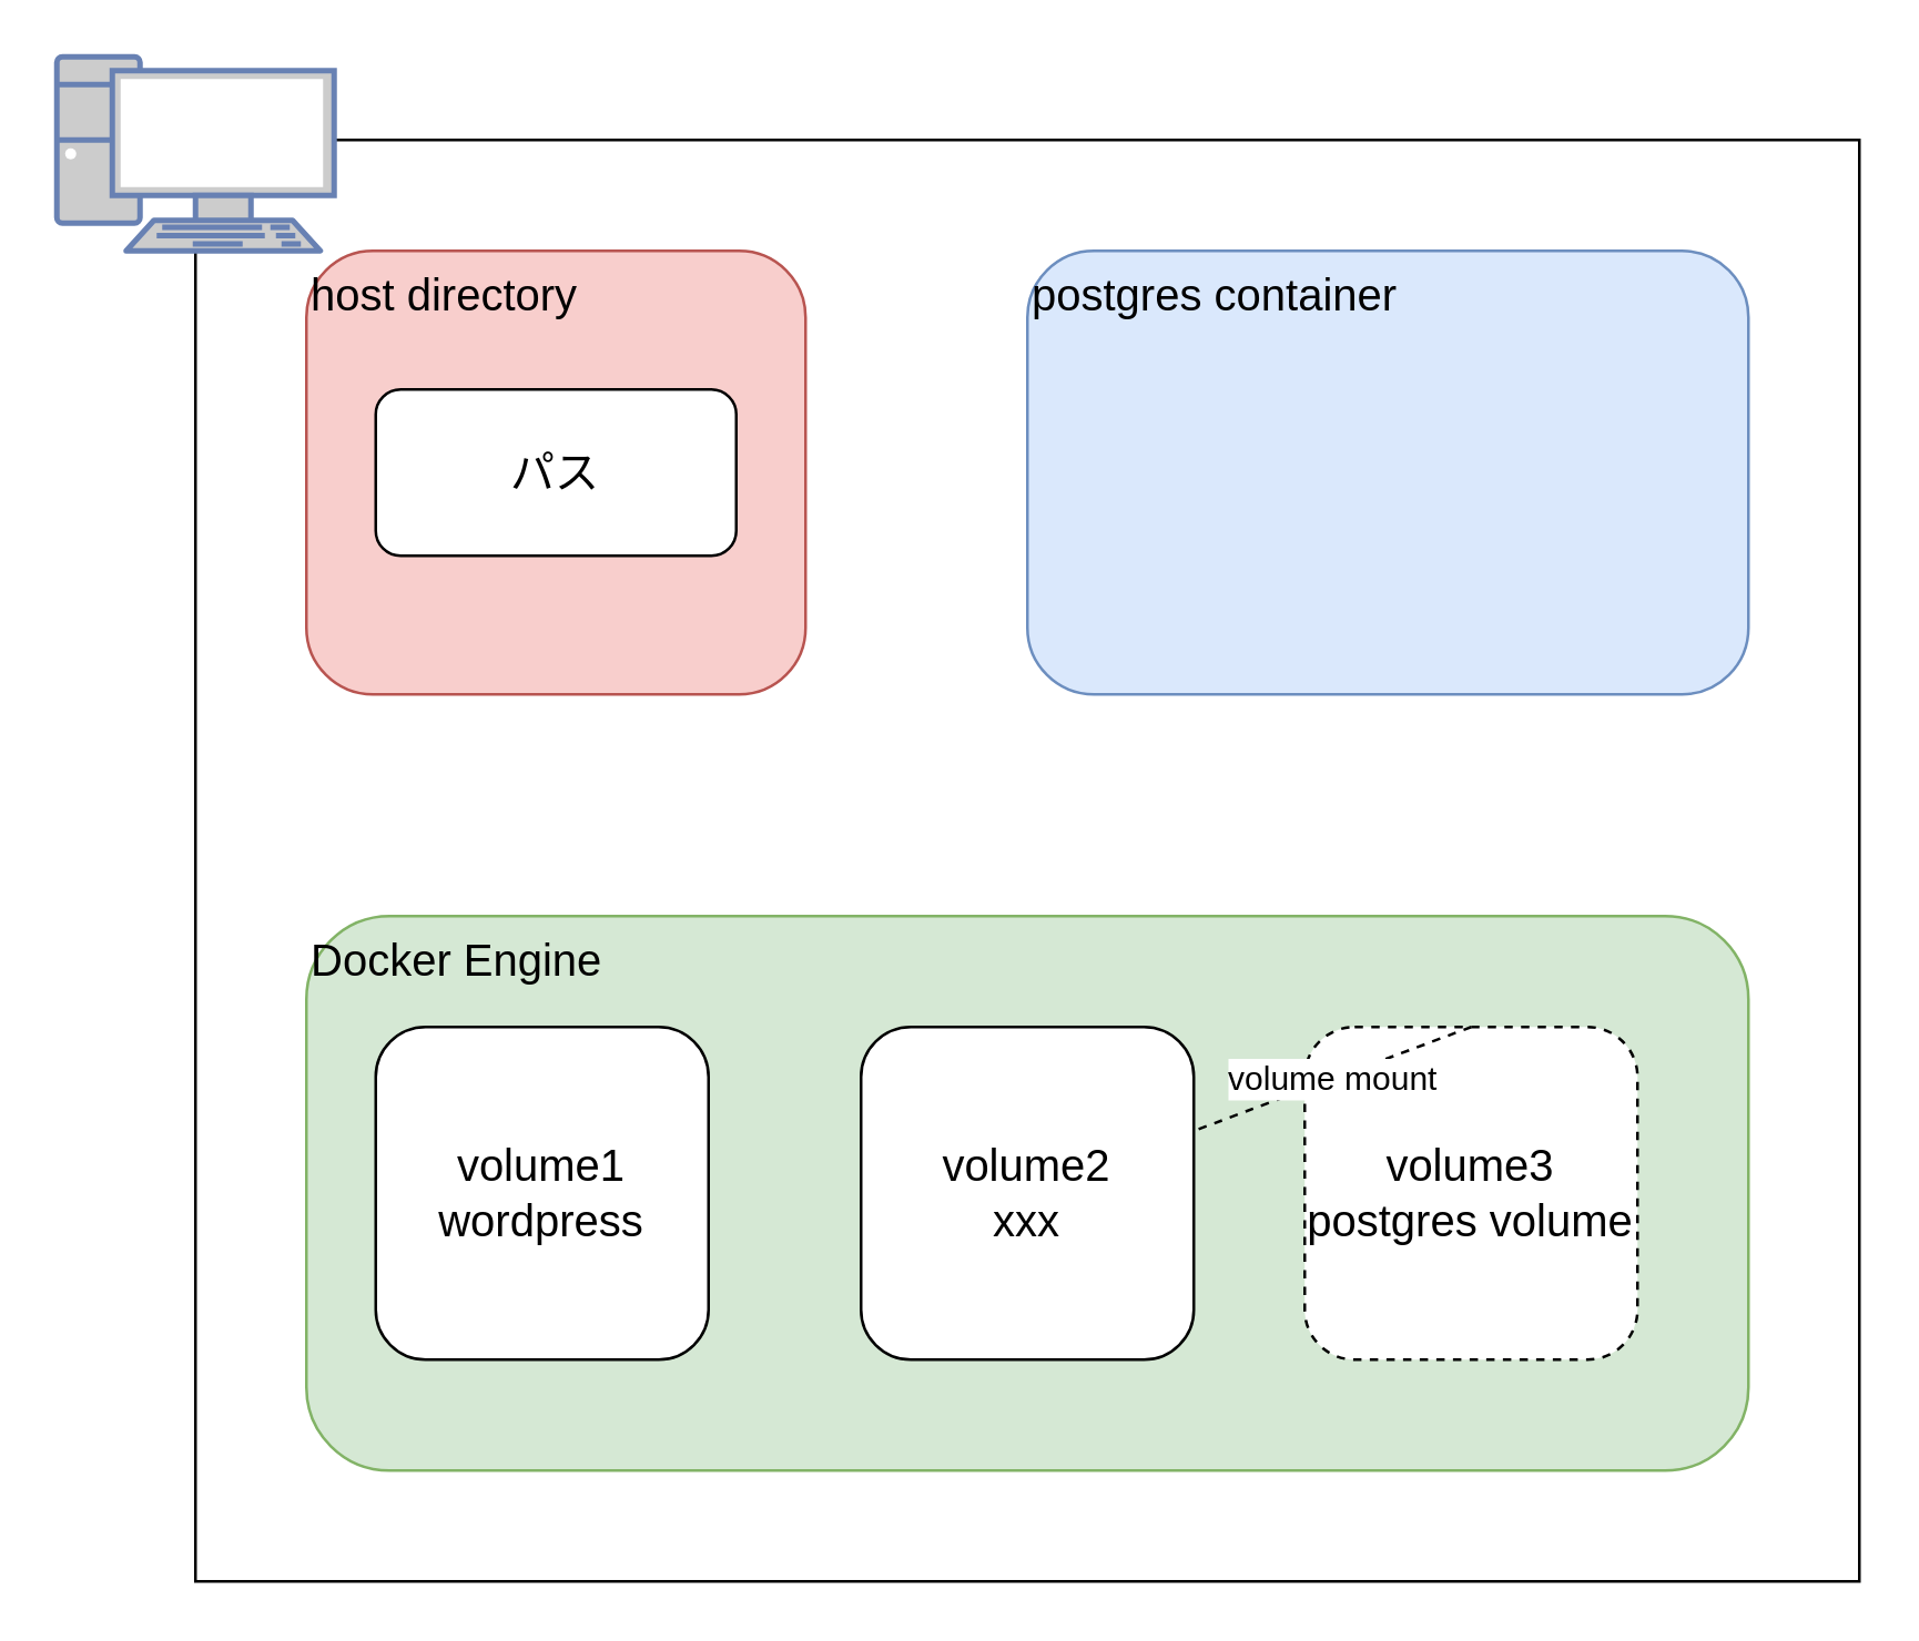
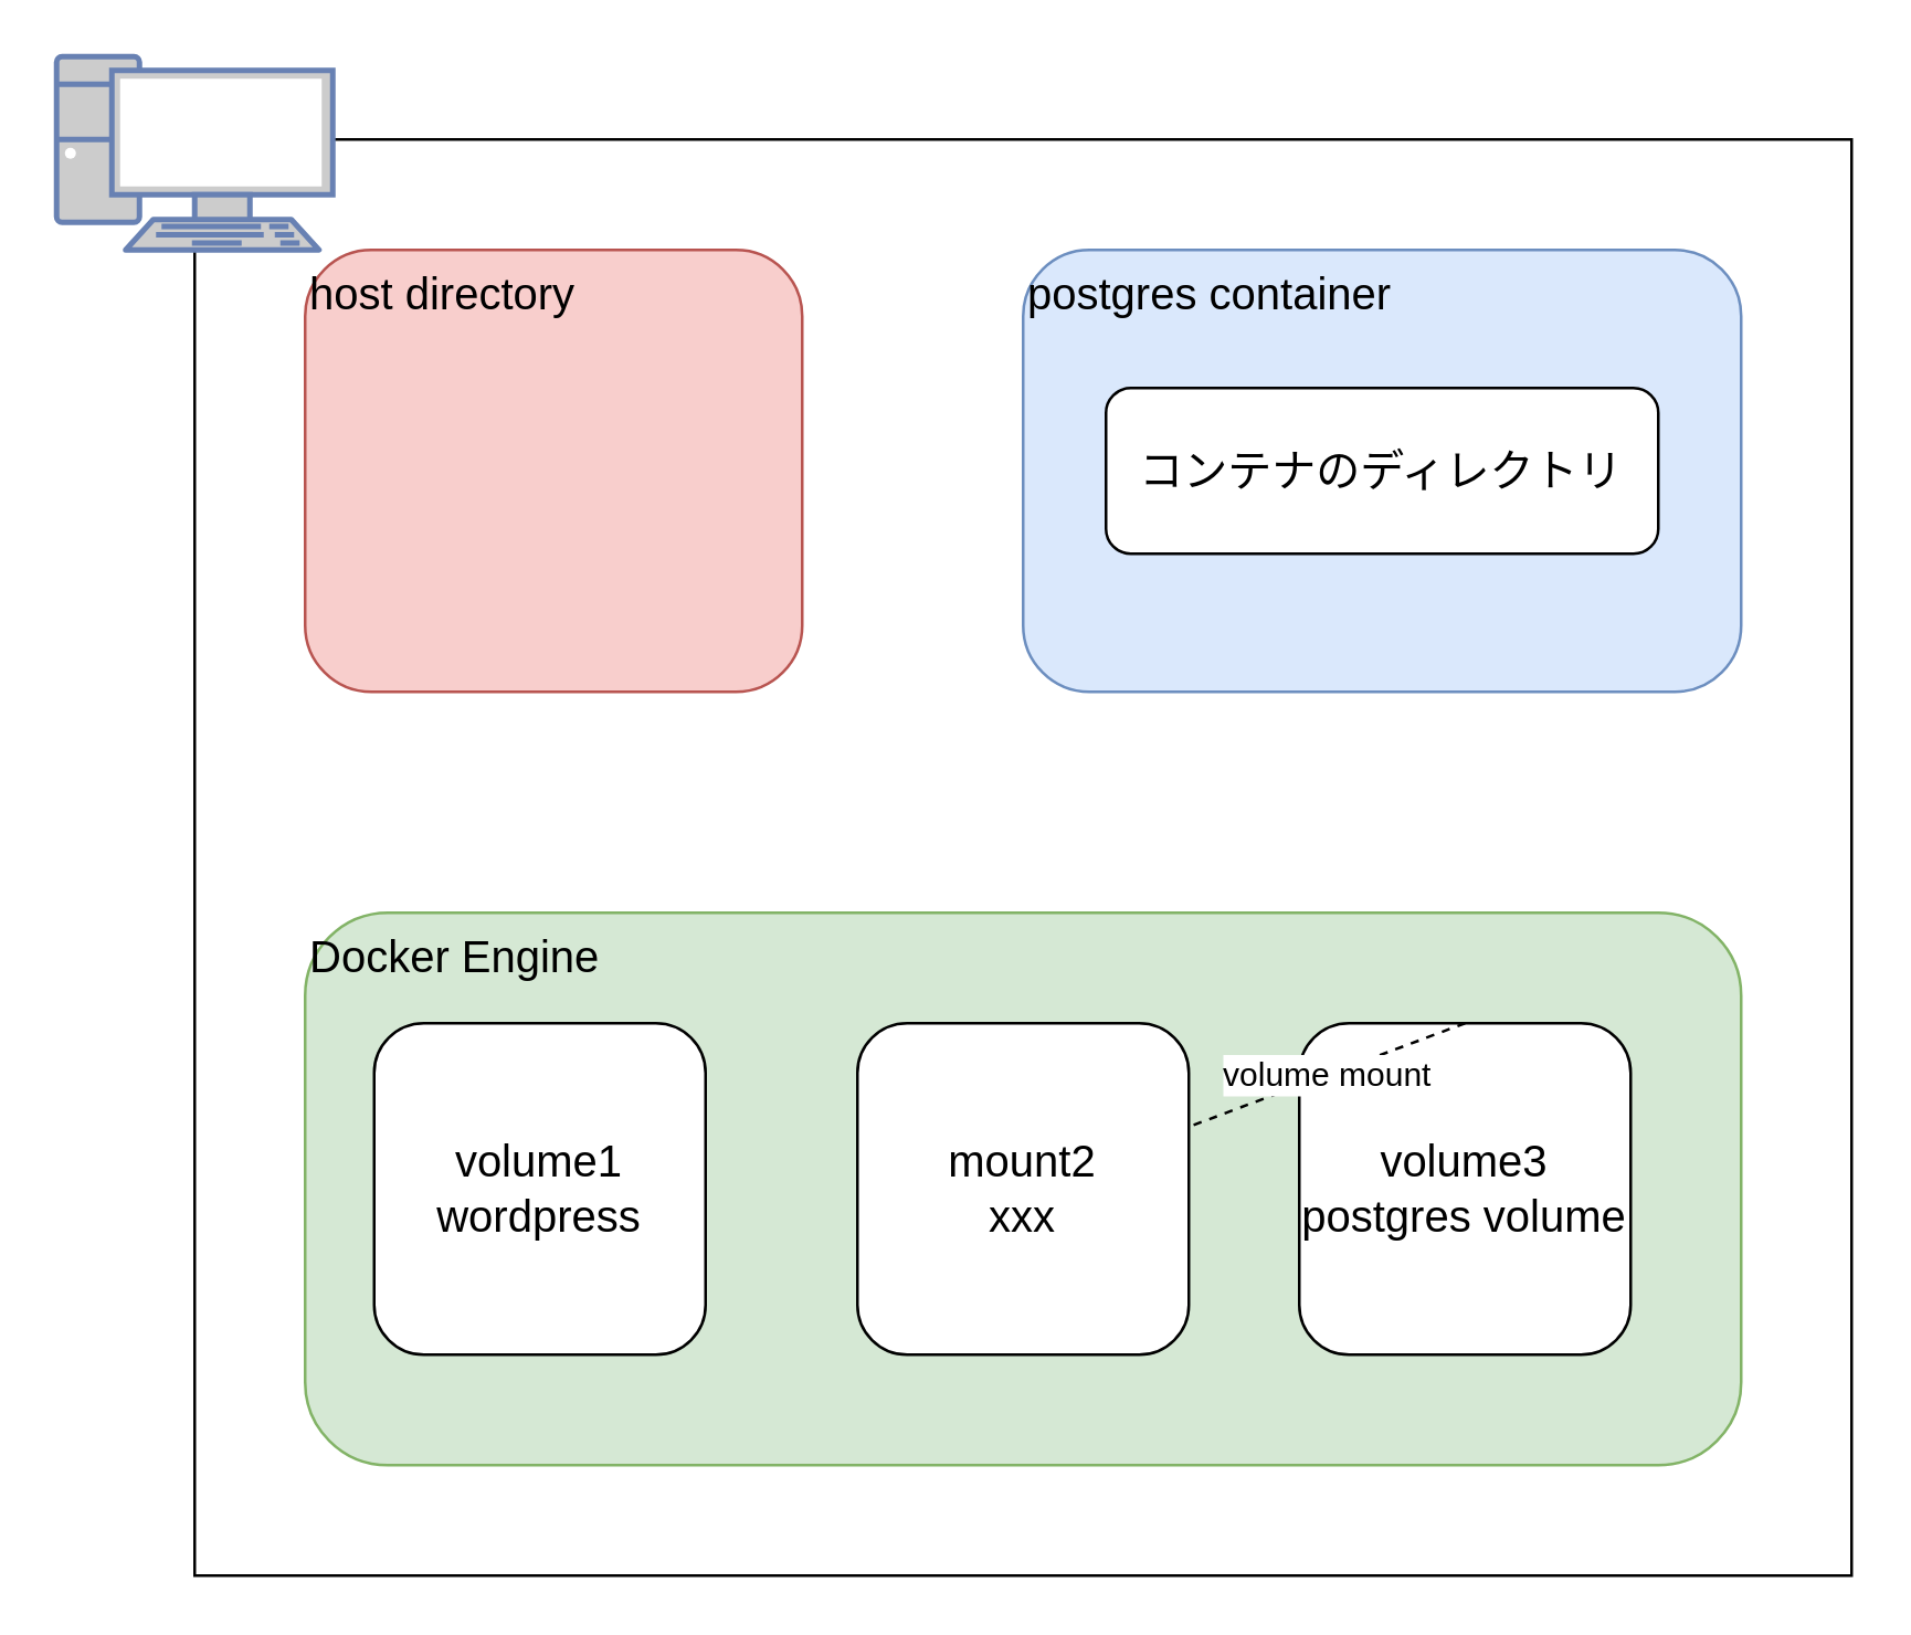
- <mxCell id="6" value="パス" style="rounded=1;whiteSpace=wrap;html=1;fontSize=16;" vertex="1" parent="2"><mxGeometry x="135" y="140" width="130" height="60" as="geometry" /></mxCell>
+ <mxCell id="12" value="コンテナのディレクトリ" style="rounded=1;whiteSpace=wrap;html=1;fontSize=16;" vertex="1" parent="7"><mxGeometry x="400" y="140" width="200" height="60" as="geometry" /></mxCell>
- <mxCell id="10" value="volume2&lt;br&gt;xxx" style="rounded=1;whiteSpace=wrap;html=1;fontSize=16;" vertex="1" parent="7"><mxGeometry x="310" y="370" width="120" height="120" as="geometry" /></mxCell>
+ <mxCell id="10" value="mount2&lt;br&gt;xxx" style="rounded=1;whiteSpace=wrap;html=1;fontSize=16;" vertex="1" parent="7"><mxGeometry x="310" y="370" width="120" height="120" as="geometry" /></mxCell>
- <mxCell id="11" value="volume3&lt;br&gt;postgres volume" style="rounded=1;whiteSpace=wrap;html=1;fontSize=16;dashed=1;" vertex="1" parent="7"><mxGeometry x="470" y="370" width="120" height="120" as="geometry" /></mxCell>
+ <mxCell id="11" value="volume3&lt;br&gt;postgres volume" style="rounded=1;whiteSpace=wrap;html=1;fontSize=16;" vertex="1" parent="7"><mxGeometry x="470" y="370" width="120" height="120" as="geometry" /></mxCell>
